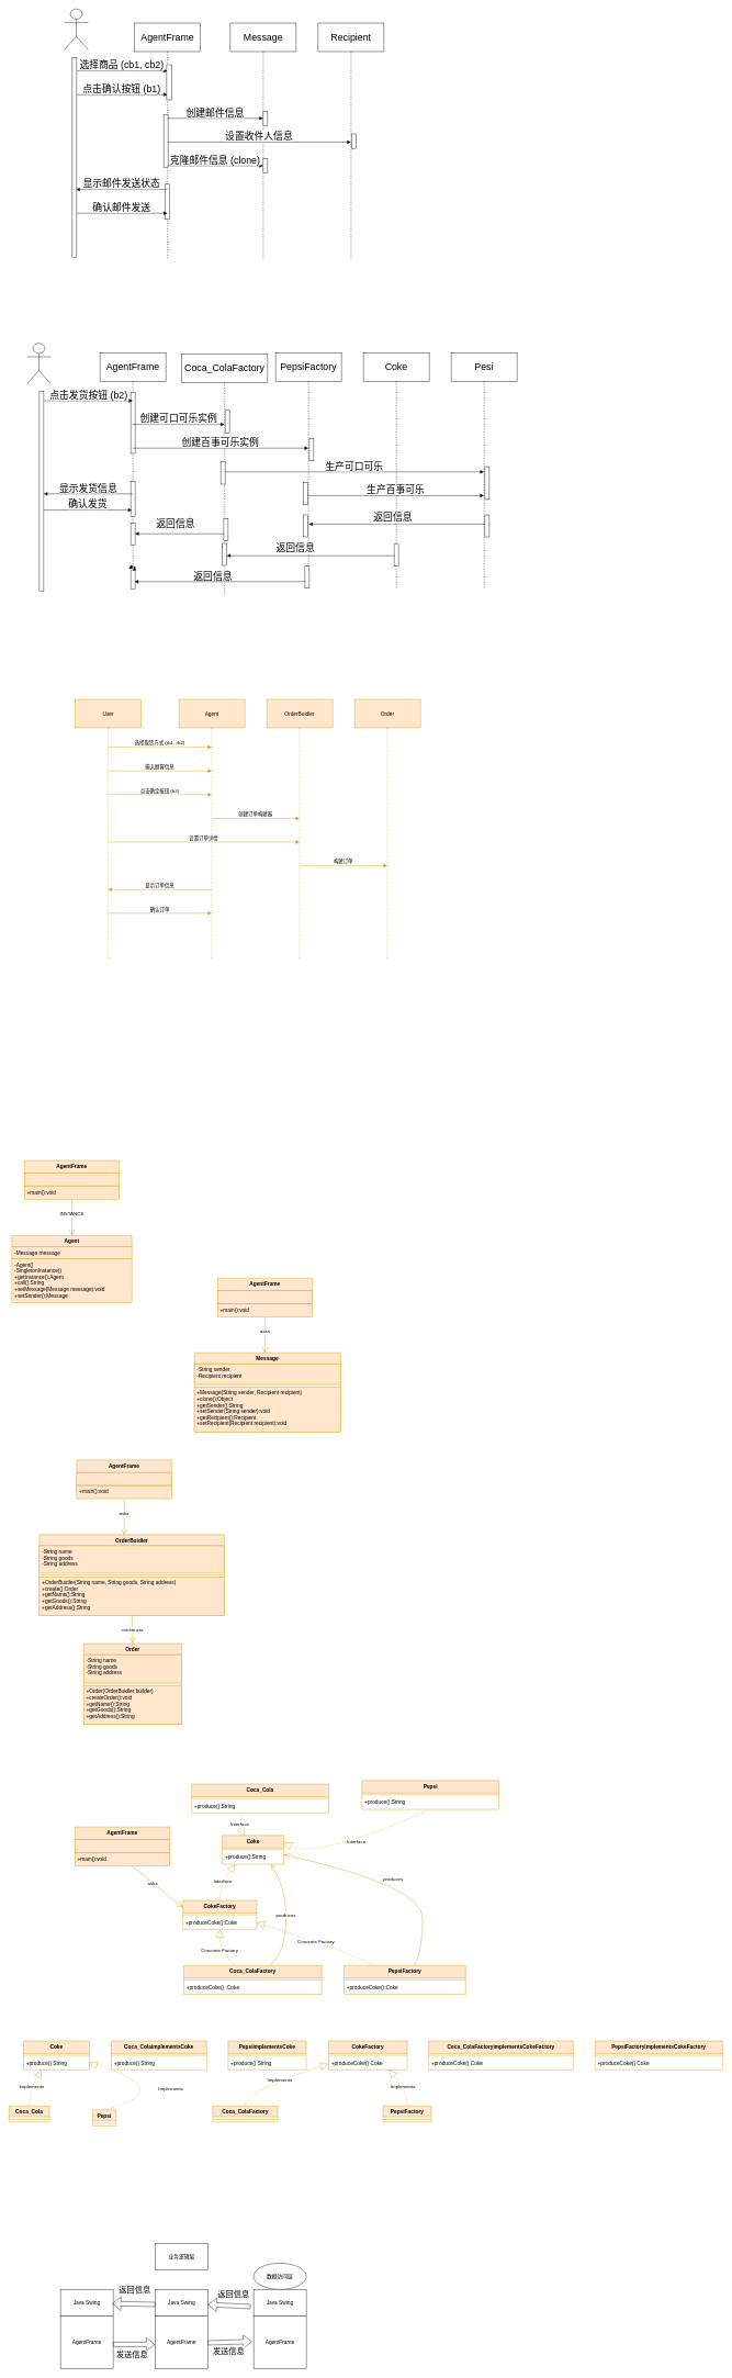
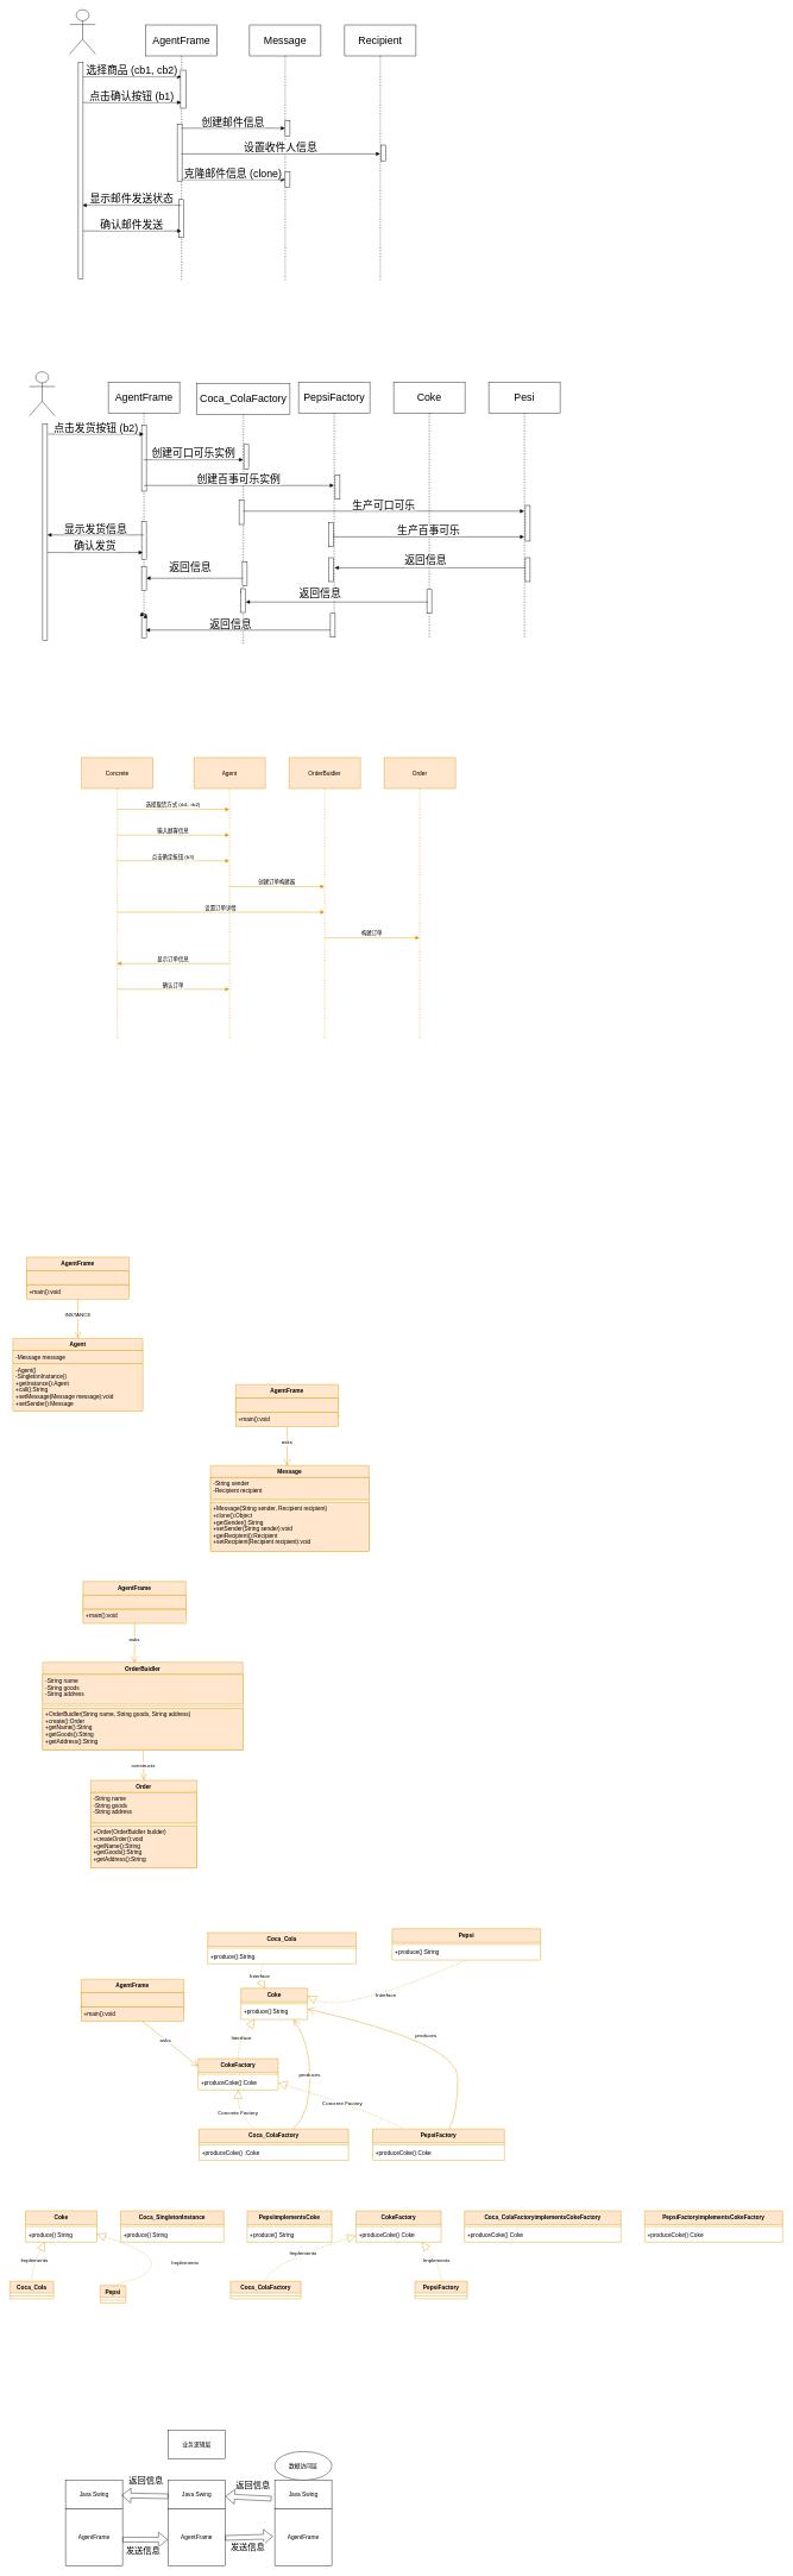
- <mxCell id="26" value="User" style="shape=umlLifeline;perimeter=lifelinePerimeter;whiteSpace=wrap;container=1;dropTarget=0;collapsible=0;recursiveResize=0;outlineConnect=0;portConstraint=eastwest;newEdgeStyle={&quot;edgeStyle&quot;:&quot;elbowEdgeStyle&quot;,&quot;elbow&quot;:&quot;vertical&quot;,&quot;curved&quot;:0,&quot;rounded&quot;:0};size=65;fillColor=#ffe6cc;strokeColor=#d79b00;" parent="1" vertex="1"><mxGeometry x="171" y="1592" width="150" height="592" as="geometry" /></mxCell>
+ <mxCell id="26" value="Concrete" style="shape=umlLifeline;perimeter=lifelinePerimeter;whiteSpace=wrap;container=1;dropTarget=0;collapsible=0;recursiveResize=0;outlineConnect=0;portConstraint=eastwest;newEdgeStyle={&quot;edgeStyle&quot;:&quot;elbowEdgeStyle&quot;,&quot;elbow&quot;:&quot;vertical&quot;,&quot;curved&quot;:0,&quot;rounded&quot;:0};size=65;fillColor=#ffe6cc;strokeColor=#d79b00;" parent="1" vertex="1"><mxGeometry x="171" y="1592" width="150" height="592" as="geometry" /></mxCell>
- <mxCell id="111" value="Coca_ColaimplementsCoke" style="swimlane;fontStyle=1;align=center;verticalAlign=top;childLayout=stackLayout;horizontal=1;startSize=28.72;horizontalStack=0;resizeParent=1;resizeParentMax=0;resizeLast=0;collapsible=0;marginBottom=0;fillColor=#ffe6cc;strokeColor=#d79b00;" parent="1" vertex="1"><mxGeometry x="253" y="4647" width="217" height="65.72" as="geometry" /></mxCell>
+ <mxCell id="111" value="Coca_SingletonInstance" style="swimlane;fontStyle=1;align=center;verticalAlign=top;childLayout=stackLayout;horizontal=1;startSize=28.72;horizontalStack=0;resizeParent=1;resizeParentMax=0;resizeLast=0;collapsible=0;marginBottom=0;fillColor=#ffe6cc;strokeColor=#d79b00;" parent="1" vertex="1"><mxGeometry x="253" y="4647" width="217" height="65.72" as="geometry" /></mxCell>
